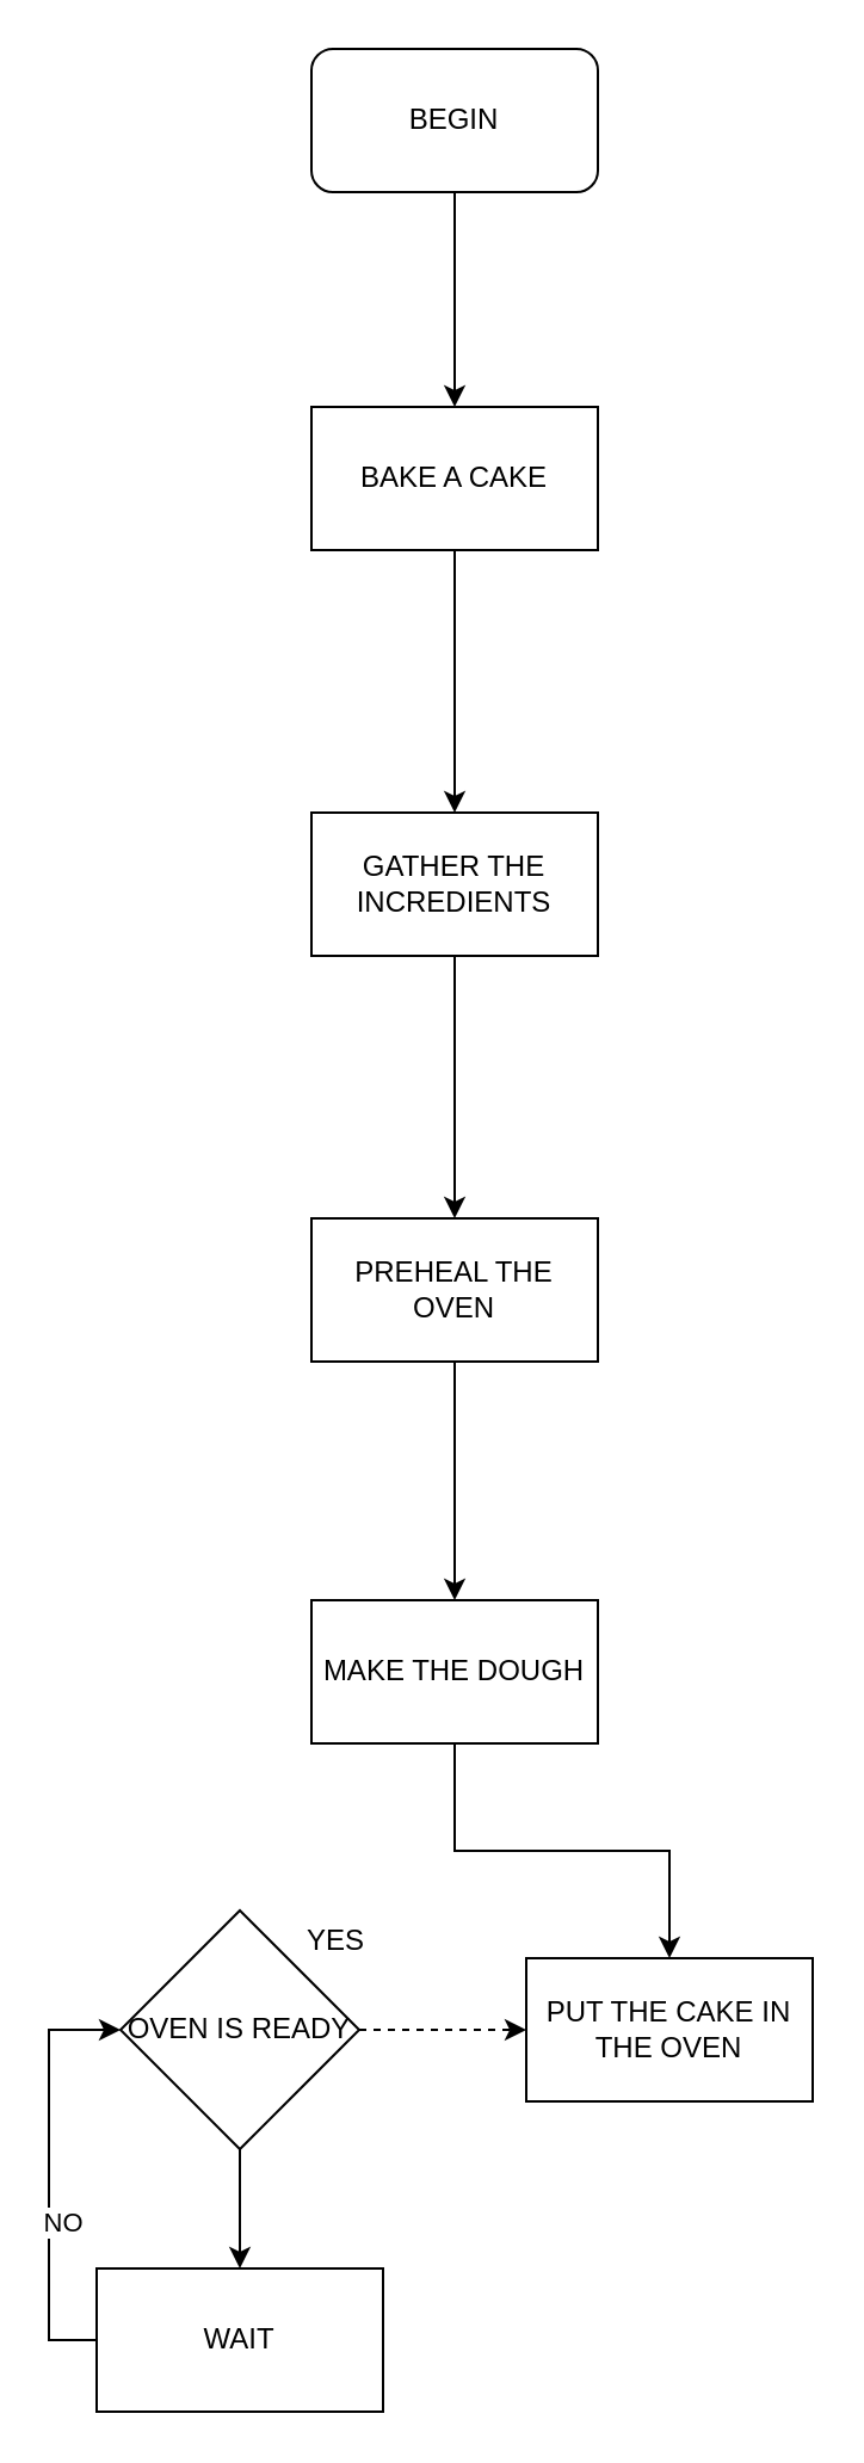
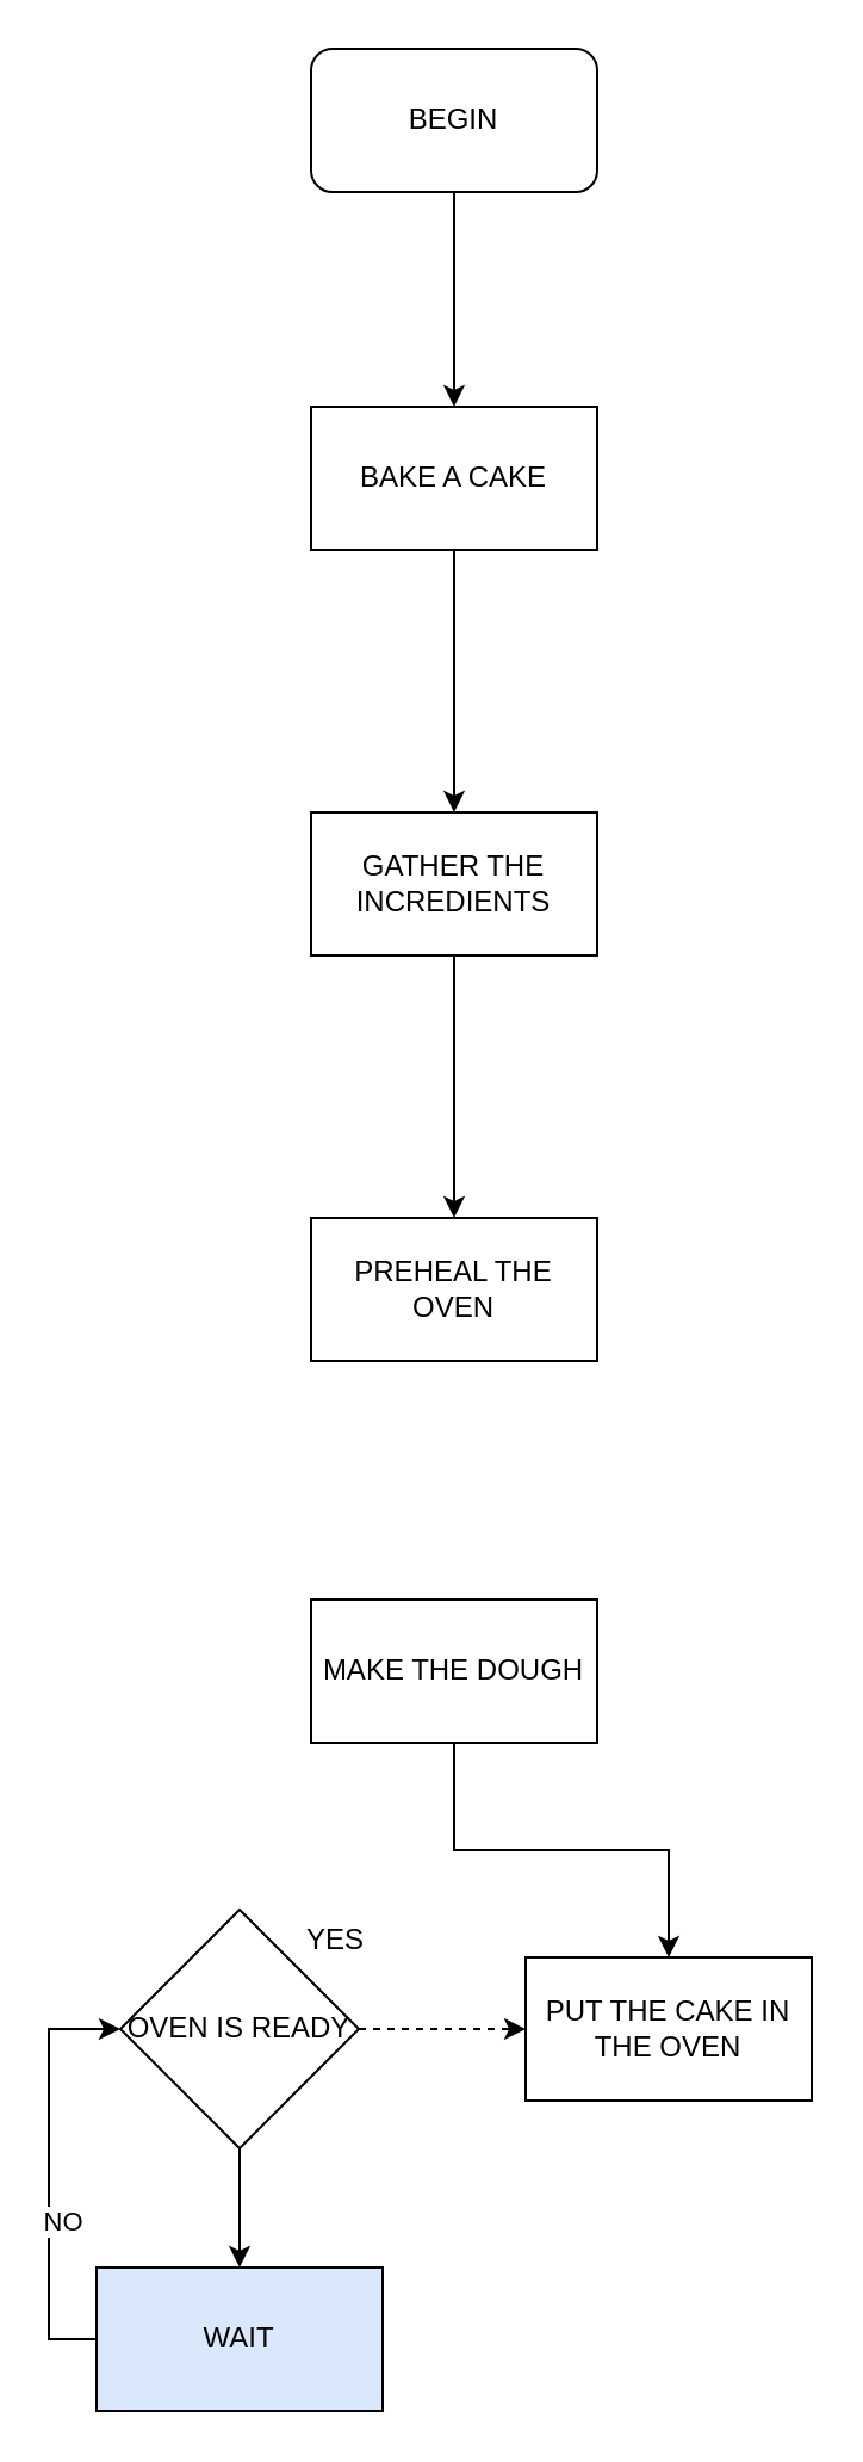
- <mxCell id="8" value="" style="edgeStyle=orthogonalEdgeStyle;rounded=0;orthogonalLoop=1;jettySize=auto;html=1;" edge="1" parent="1" source="9" target="11"><mxGeometry relative="1" as="geometry" /></mxCell>
- <mxCell id="17" value="WAIT" style="whiteSpace=wrap;html=1;" vertex="1" parent="1"><mxGeometry x="40" y="950" width="120" height="60" as="geometry" /></mxCell>
+ <mxCell id="17" value="WAIT" style="whiteSpace=wrap;html=1;fillColor=#dae8fc;" vertex="1" parent="1"><mxGeometry x="40" y="950" width="120" height="60" as="geometry" /></mxCell>
